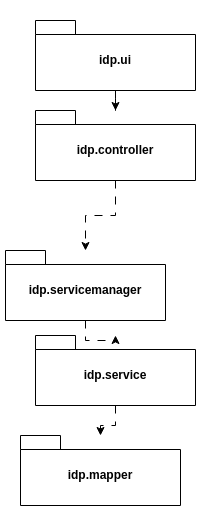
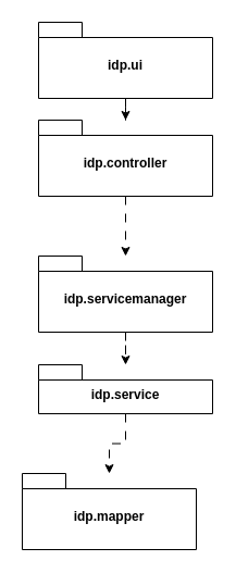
- <mxCell id="5" value="idp.servicemanager" style="shape=folder;fontStyle=1;spacingTop=10;tabWidth=40;tabHeight=14;tabPosition=left;html=1;whiteSpace=wrap;" vertex="1" parent="1"><mxGeometry x="5" y="250" width="160" height="70" as="geometry" /></mxCell>
+ <mxCell id="5" value="idp.servicemanager" style="shape=folder;fontStyle=1;spacingTop=10;tabWidth=40;tabHeight=14;tabPosition=left;html=1;whiteSpace=wrap;" vertex="1" parent="1"><mxGeometry x="35" y="235" width="160" height="70" as="geometry" /></mxCell>
- <mxCell id="7" value="idp.service" style="shape=folder;fontStyle=1;spacingTop=10;tabWidth=40;tabHeight=14;tabPosition=left;html=1;whiteSpace=wrap;" vertex="1" parent="1"><mxGeometry x="35" y="335" width="160" height="70" as="geometry" /></mxCell>
+ <mxCell id="7" value="idp.service" style="shape=folder;fontStyle=1;spacingTop=10;tabWidth=40;tabHeight=14;tabPosition=left;html=1;whiteSpace=wrap;" vertex="1" parent="1"><mxGeometry x="35" y="335" width="160" height="45" as="geometry" /></mxCell>
